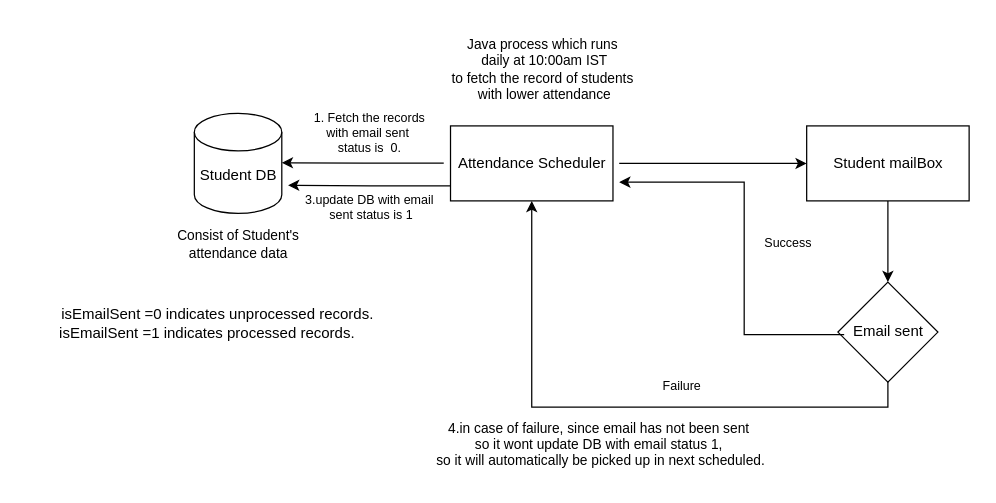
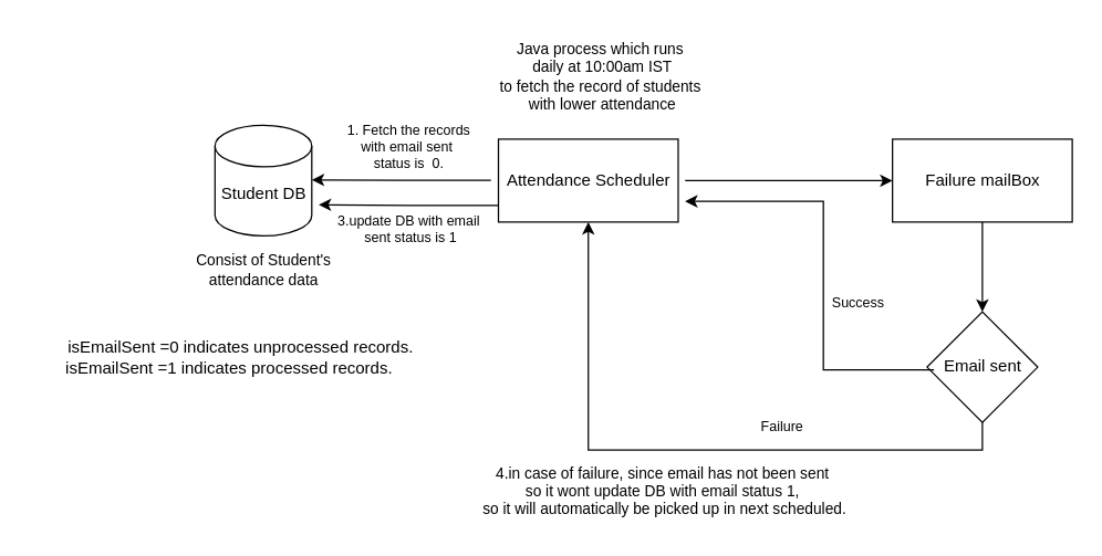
- <mxCell id="9" value="Student mailBox" style="text;html=1;align=center;verticalAlign=middle;resizable=0;points=[];autosize=1;strokeColor=none;fillColor=none;" vertex="1" parent="1"><mxGeometry x="655" y="115" width="110" height="30" as="geometry" /></mxCell>
+ <mxCell id="9" value="Failure mailBox" style="text;html=1;align=center;verticalAlign=middle;resizable=0;points=[];autosize=1;strokeColor=none;fillColor=none;" vertex="1" parent="1"><mxGeometry x="655" y="115" width="110" height="30" as="geometry" /></mxCell>
- <mxCell id="17" value="Success" style="text;html=1;align=center;verticalAlign=middle;resizable=0;points=[];autosize=1;strokeColor=none;fillColor=none;fontSize=10;" vertex="1" parent="1"><mxGeometry x="600" y="178" width="60" height="30" as="geometry" /></mxCell>
+ <mxCell id="17" value="Success" style="text;html=1;align=center;verticalAlign=middle;resizable=0;points=[];autosize=1;strokeColor=none;fillColor=none;fontSize=10;" vertex="1" parent="1"><mxGeometry x="590" y="203" width="60" height="30" as="geometry" /></mxCell>
- <mxCell id="21" value="&lt;font style=&quot;font-size: 10px;&quot;&gt;Failure&lt;/font&gt;" style="text;html=1;align=center;verticalAlign=middle;resizable=0;points=[];autosize=1;strokeColor=none;fillColor=none;fontSize=10;" vertex="1" parent="1"><mxGeometry x="520" y="293" width="50" height="30" as="geometry" /></mxCell>
+ <mxCell id="21" value="&lt;font style=&quot;font-size: 10px;&quot;&gt;Failure&lt;/font&gt;" style="text;html=1;align=center;verticalAlign=middle;resizable=0;points=[];autosize=1;strokeColor=none;fillColor=none;fontSize=10;" vertex="1" parent="1"><mxGeometry x="540" y="293" width="50" height="30" as="geometry" /></mxCell>
